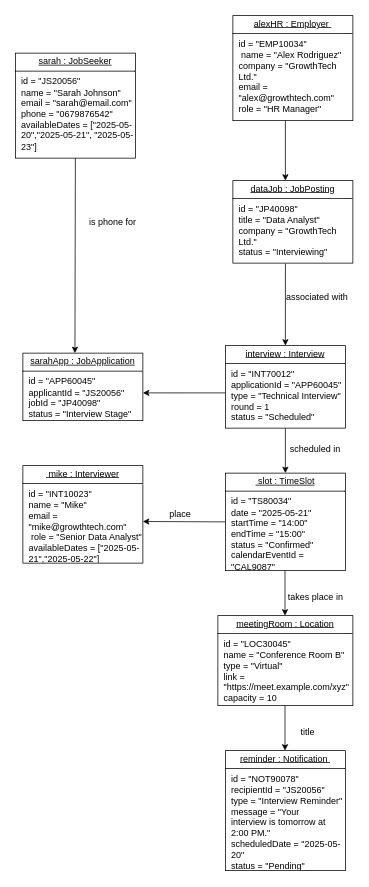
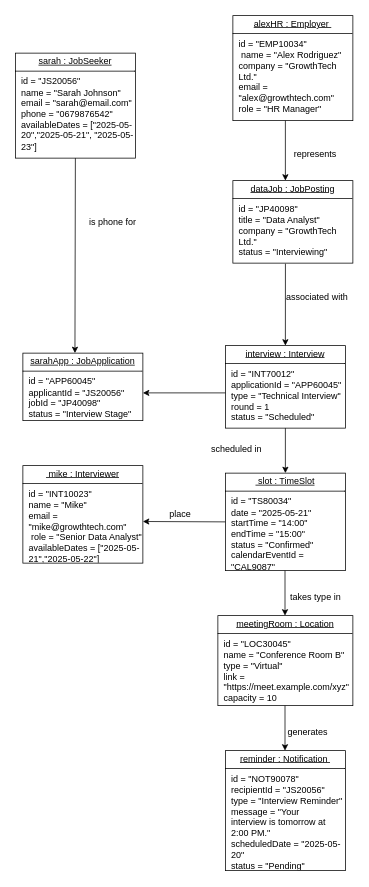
+ <mxCell id="20" value="represents" style="text;html=1;align=center;verticalAlign=middle;whiteSpace=wrap;rounded=0;" vertex="1" parent="1"><mxGeometry x="390" y="190" width="60" height="30" as="geometry" /></mxCell>
- <mxCell id="22" value="scheduled in&lt;div&gt;&lt;br/&gt;&lt;/div&gt;" style="text;html=1;align=center;verticalAlign=middle;whiteSpace=wrap;rounded=0;" vertex="1" parent="1"><mxGeometry x="380" y="590" width="80" height="30" as="geometry" /></mxCell>
+ <mxCell id="22" value="scheduled in&lt;div&gt;&lt;br/&gt;&lt;/div&gt;" style="text;html=1;align=center;verticalAlign=middle;whiteSpace=wrap;rounded=0;" vertex="1" parent="1"><mxGeometry x="275" y="590" width="80" height="30" as="geometry" /></mxCell>
- <mxCell id="24" value="takes place in" style="text;html=1;align=center;verticalAlign=middle;whiteSpace=wrap;rounded=0;" vertex="1" parent="1"><mxGeometry x="376.5" y="780" width="87" height="30" as="geometry" /></mxCell>
+ <mxCell id="24" value="takes type in" style="text;html=1;align=center;verticalAlign=middle;whiteSpace=wrap;rounded=0;" vertex="1" parent="1"><mxGeometry x="376.5" y="780" width="87" height="30" as="geometry" /></mxCell>
- <mxCell id="25" value="title" style="text;html=1;align=center;verticalAlign=middle;whiteSpace=wrap;rounded=0;" vertex="1" parent="1"><mxGeometry x="380" y="960" width="60" height="30" as="geometry" /></mxCell>
+ <mxCell id="25" value="generates" style="text;html=1;align=center;verticalAlign=middle;whiteSpace=wrap;rounded=0;" vertex="1" parent="1"><mxGeometry x="380" y="960" width="60" height="30" as="geometry" /></mxCell>
